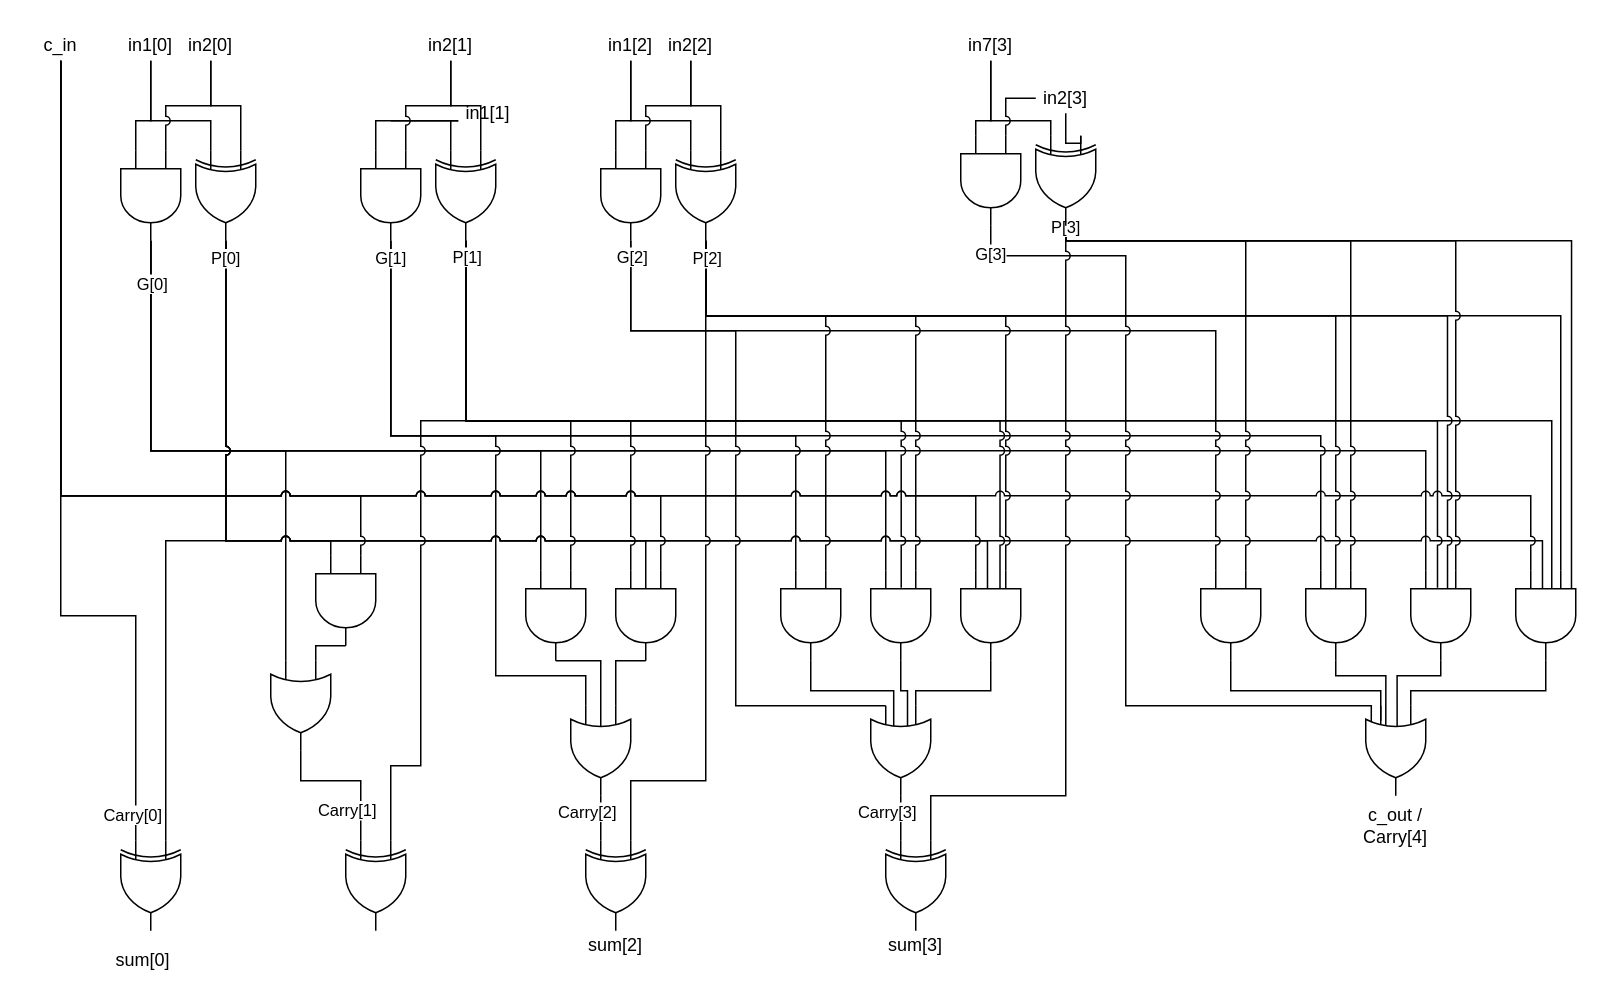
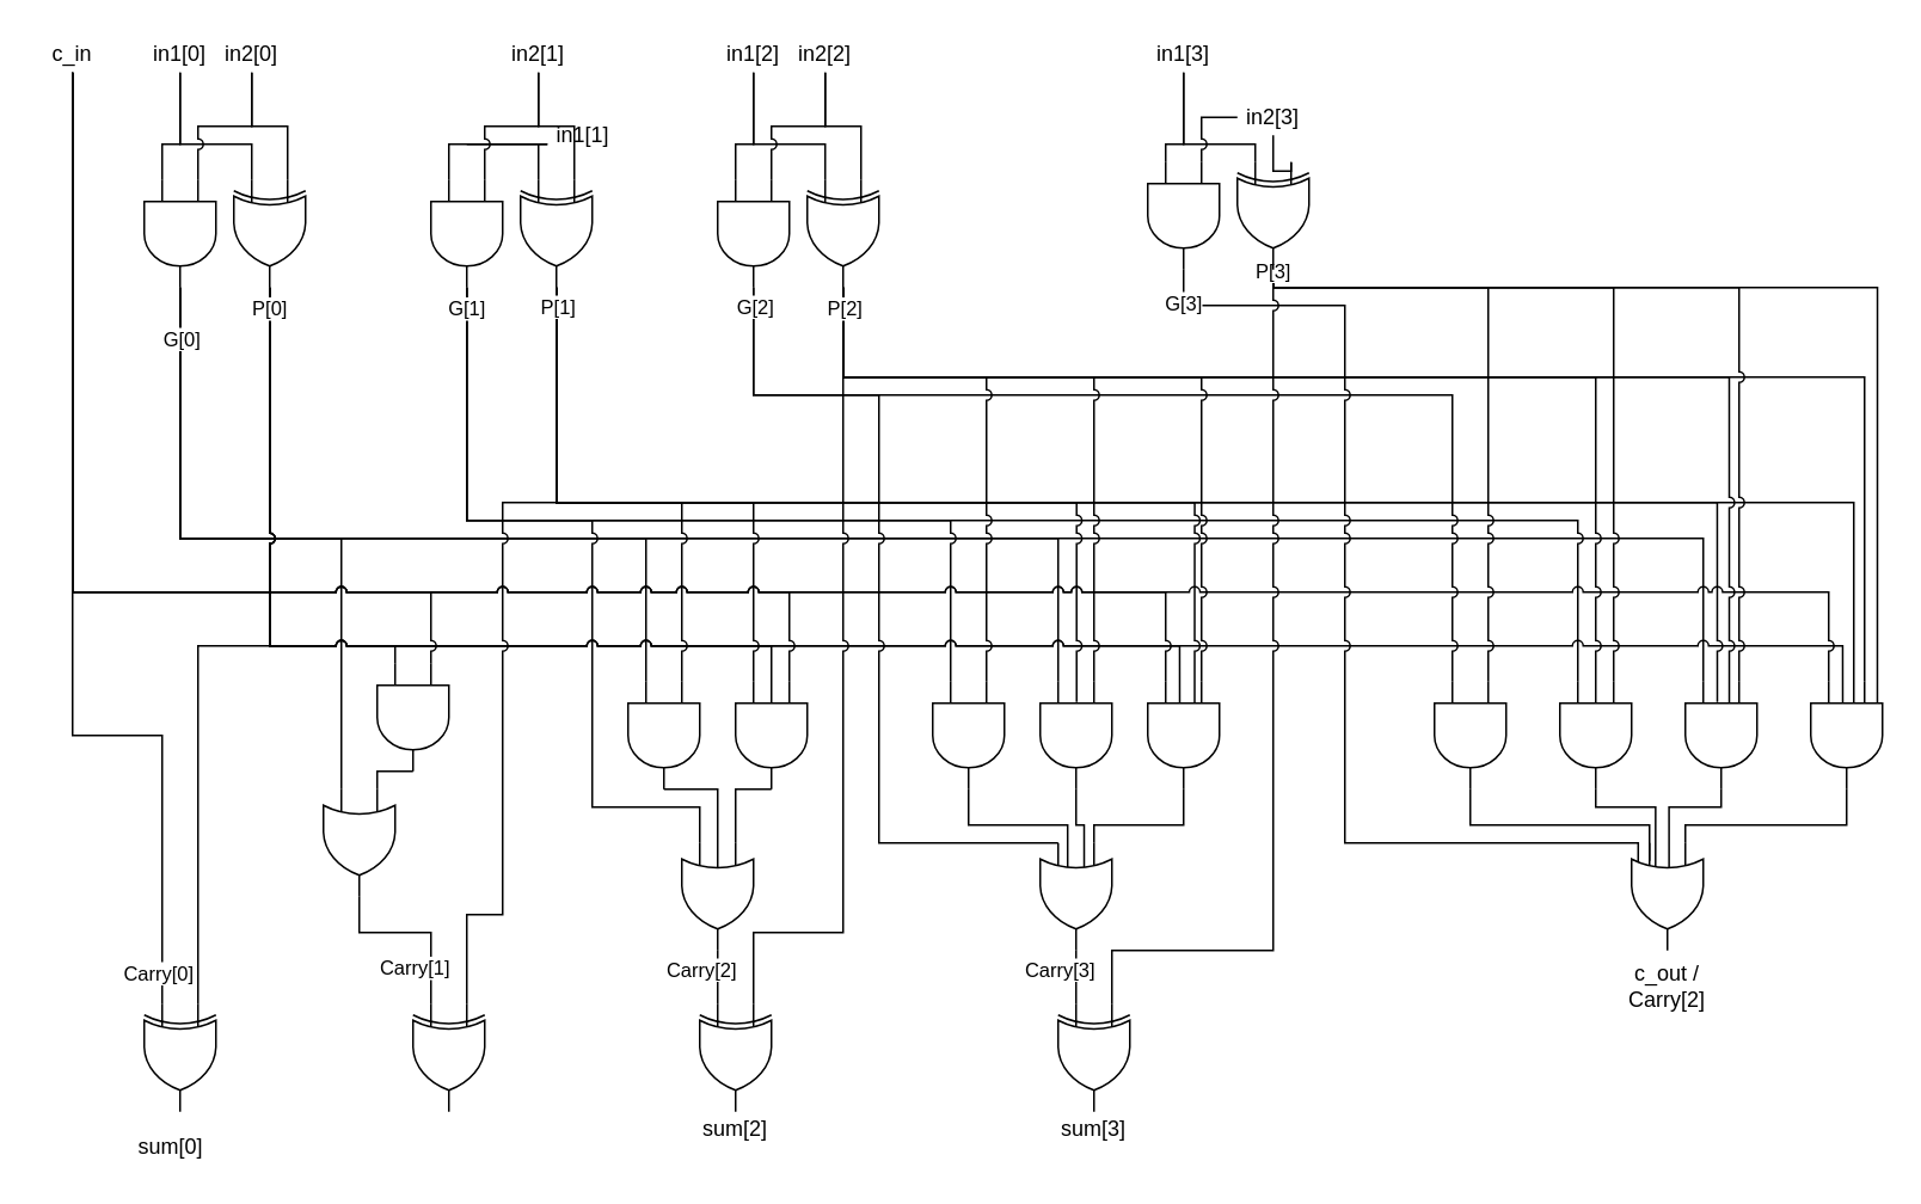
- <mxCell id="79" value="in7[3]" style="text;html=1;strokeColor=none;fillColor=none;align=center;verticalAlign=middle;whiteSpace=wrap;rounded=0;" vertex="1" parent="1"><mxGeometry x="640" y="20" width="40" height="20" as="geometry" /></mxCell>
+ <mxCell id="79" value="in1[3]" style="text;html=1;strokeColor=none;fillColor=none;align=center;verticalAlign=middle;whiteSpace=wrap;rounded=0;" vertex="1" parent="1"><mxGeometry x="640" y="20" width="40" height="20" as="geometry" /></mxCell>
- <mxCell id="120" value="c_out / Carry[4]" style="text;html=1;strokeColor=none;fillColor=none;align=center;verticalAlign=middle;whiteSpace=wrap;rounded=0;" vertex="1" parent="1"><mxGeometry x="910" y="540" width="40" height="20" as="geometry" /></mxCell>
+ <mxCell id="120" value="c_out / Carry[2]" style="text;html=1;strokeColor=none;fillColor=none;align=center;verticalAlign=middle;whiteSpace=wrap;rounded=0;" vertex="1" parent="1"><mxGeometry x="910" y="540" width="40" height="20" as="geometry" /></mxCell>
